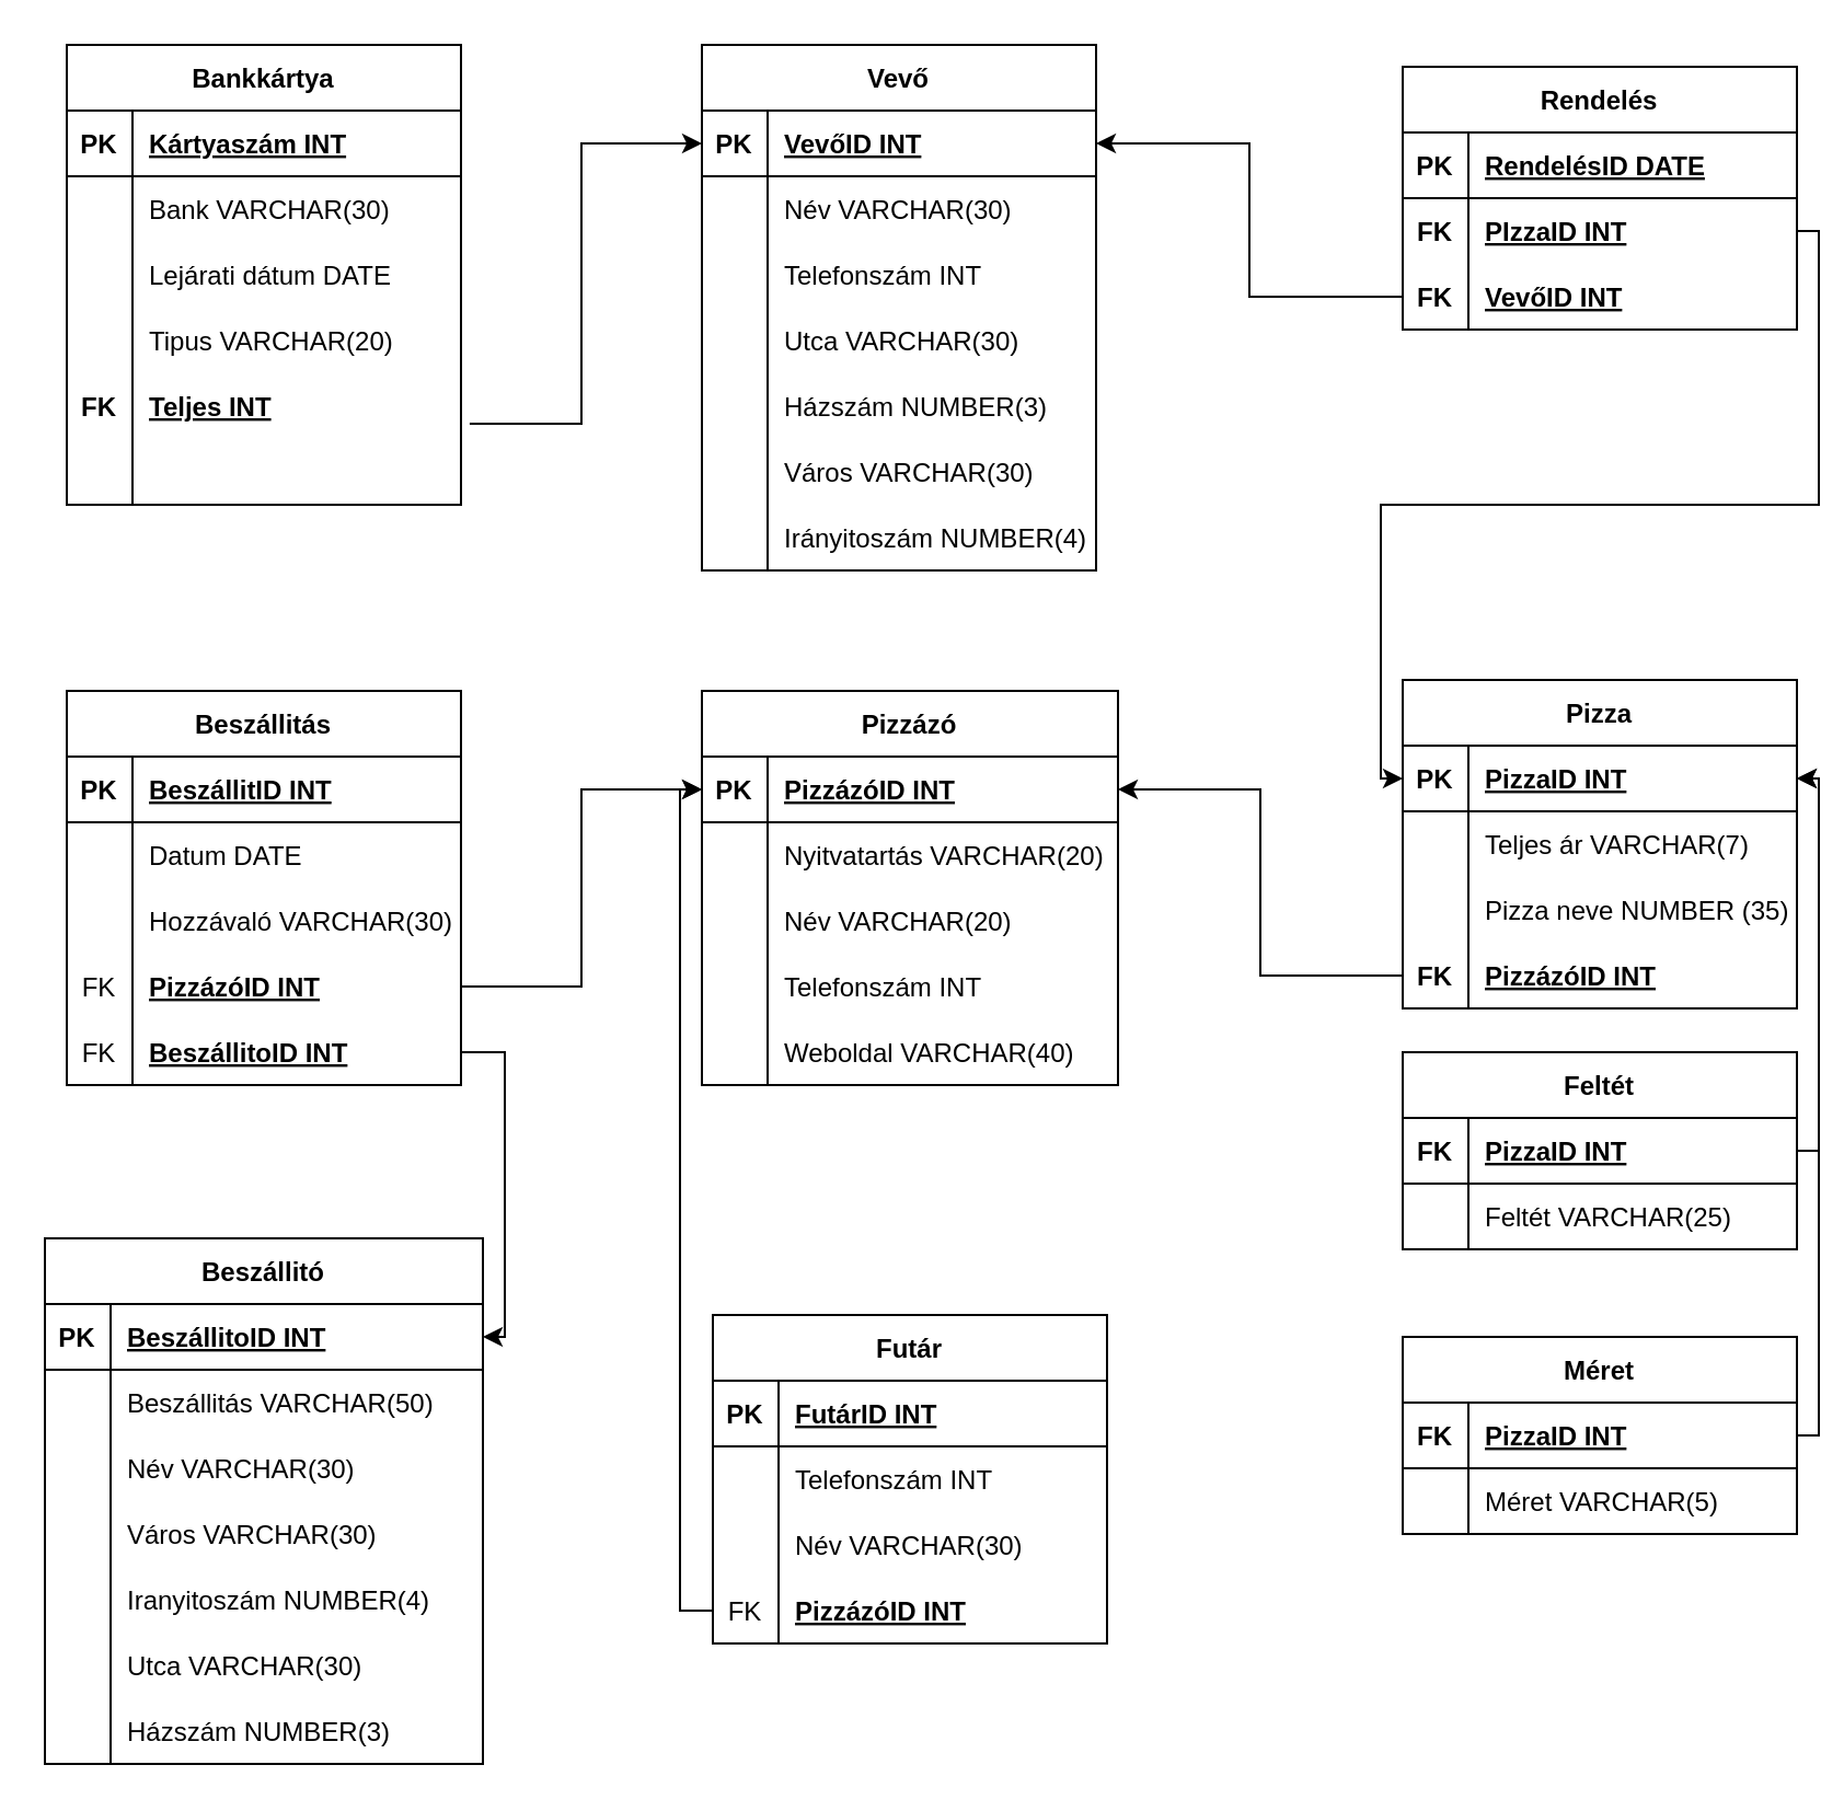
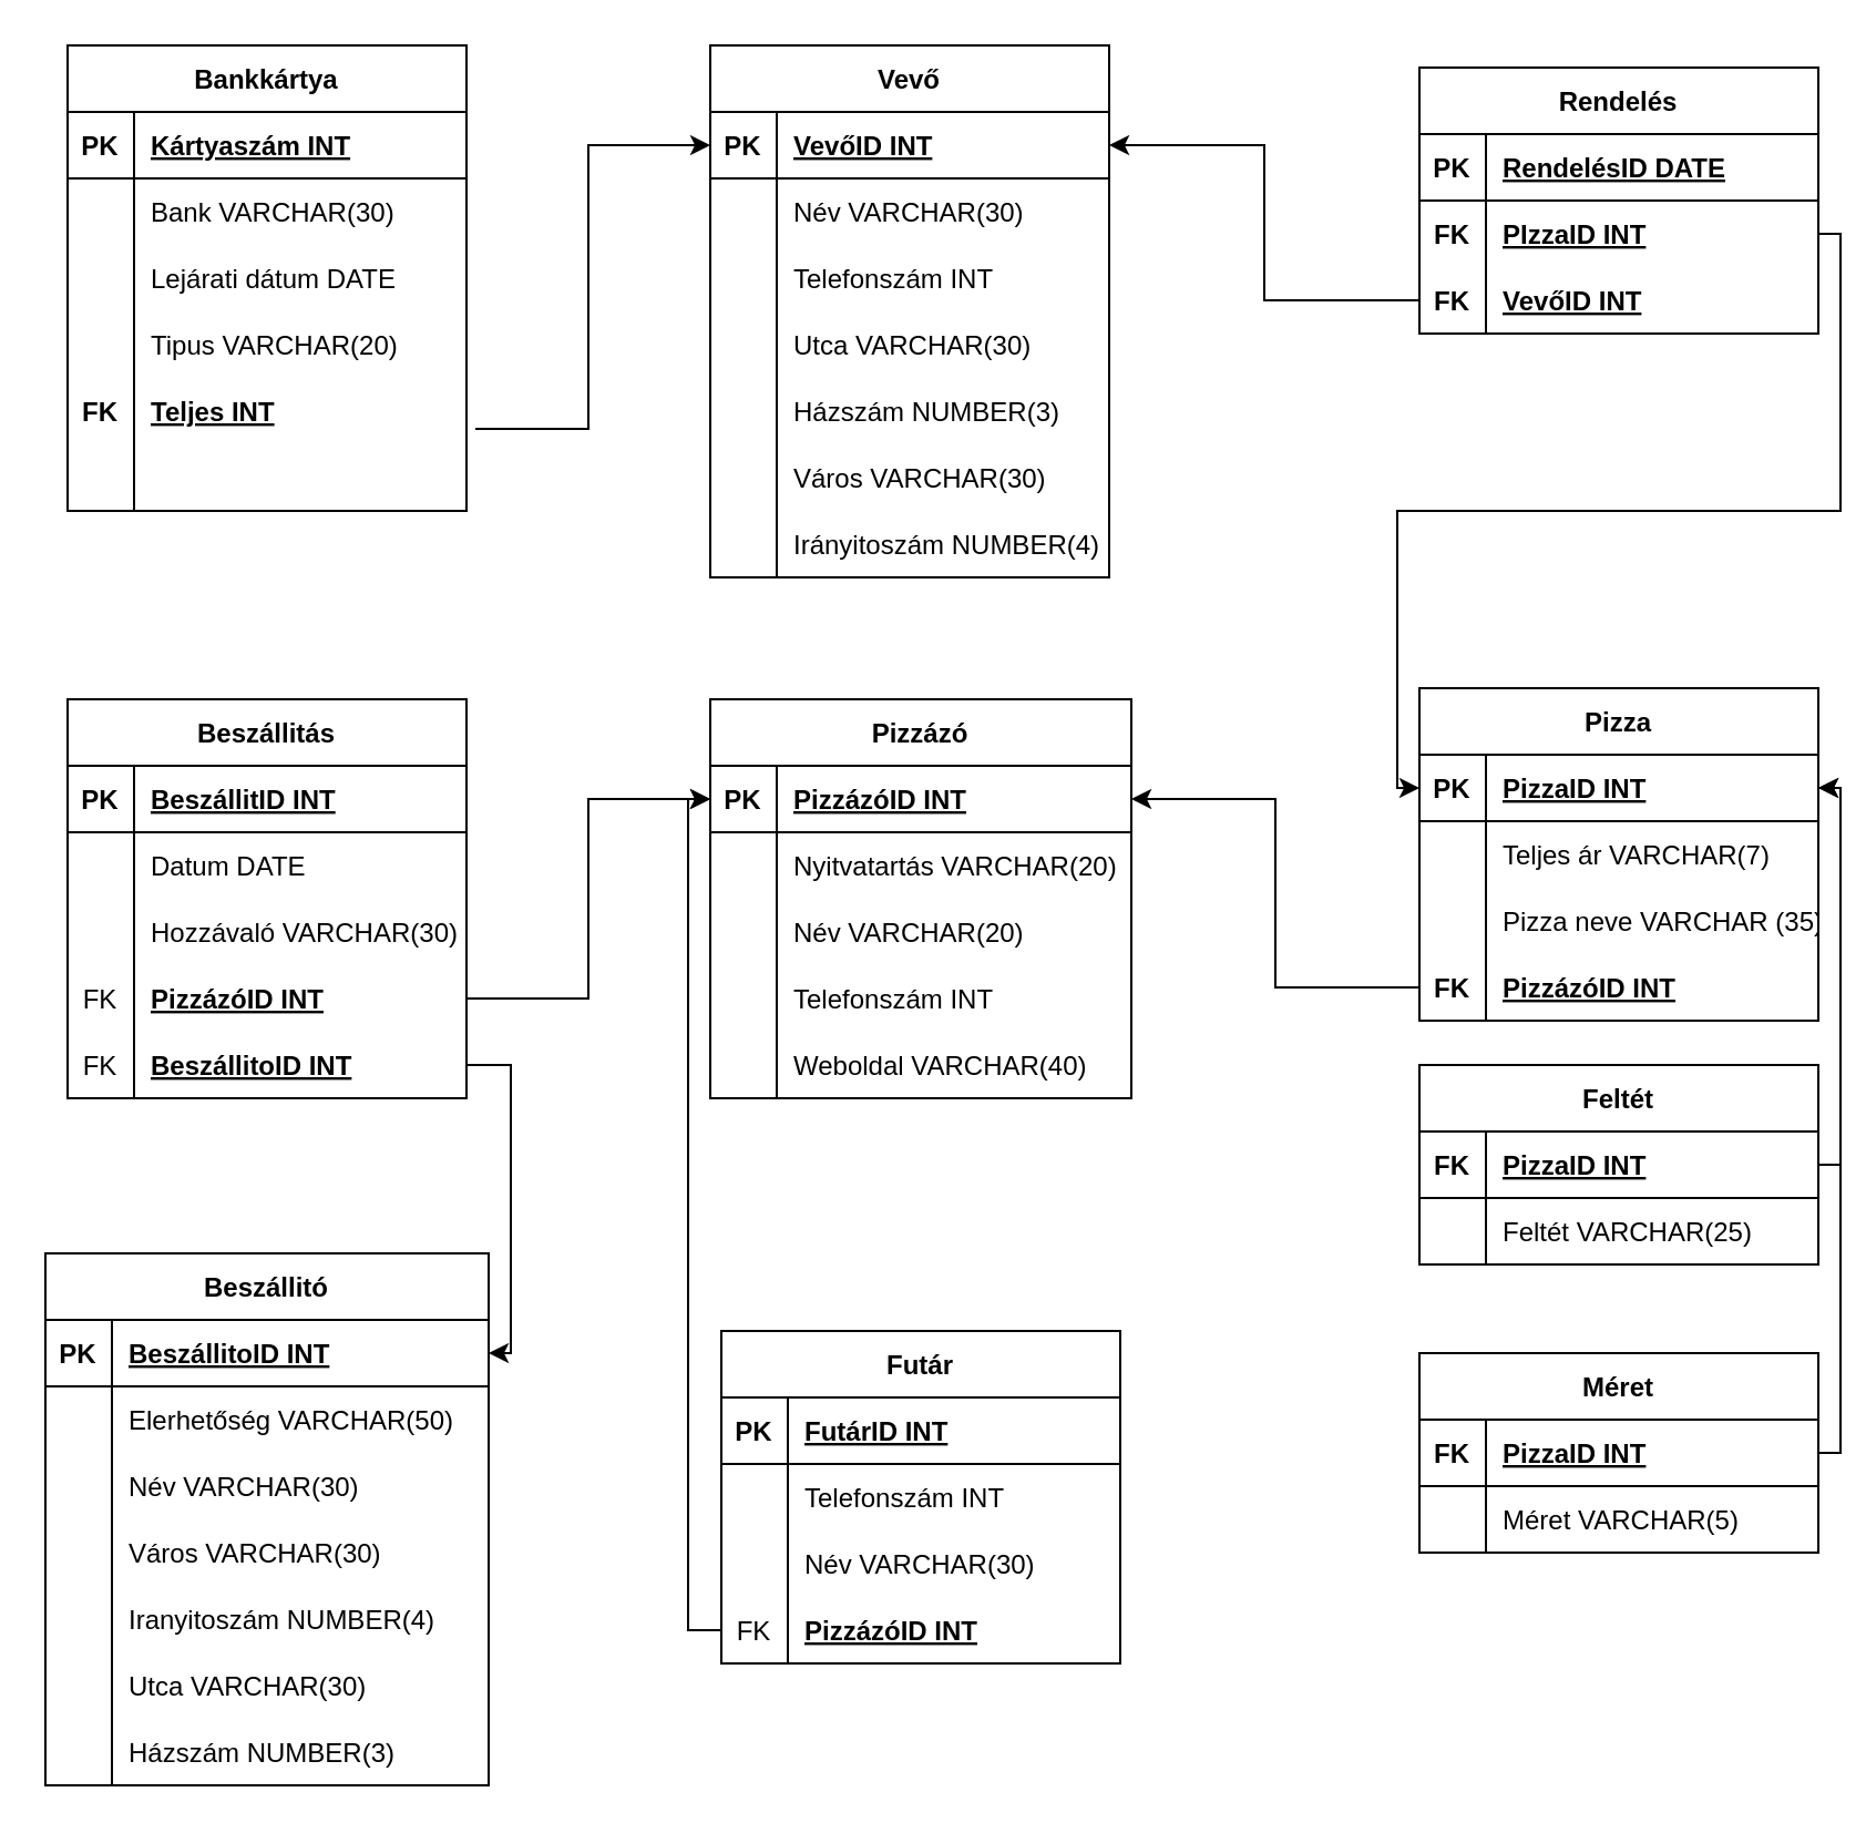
- <mxCell id="62" value="Pizza neve NUMBER (35)" style="shape=partialRectangle;connectable=0;fillColor=none;top=0;left=0;bottom=0;right=0;align=left;spacingLeft=6;overflow=hidden;strokeColor=default;fontFamily=Helvetica;fontSize=12;fontColor=default;startSize=30;" vertex="1" parent="60"><mxGeometry x="30" width="150" height="30" as="geometry"><mxRectangle width="150" height="30" as="alternateBounds" /></mxGeometry></mxCell>
+ <mxCell id="62" value="Pizza neve VARCHAR (35)" style="shape=partialRectangle;connectable=0;fillColor=none;top=0;left=0;bottom=0;right=0;align=left;spacingLeft=6;overflow=hidden;strokeColor=default;fontFamily=Helvetica;fontSize=12;fontColor=default;startSize=30;" vertex="1" parent="60"><mxGeometry x="30" width="150" height="30" as="geometry"><mxRectangle width="150" height="30" as="alternateBounds" /></mxGeometry></mxCell>
- <mxCell id="111" value="Beszállitás VARCHAR(50)" style="shape=partialRectangle;connectable=0;fillColor=none;top=0;left=0;bottom=0;right=0;align=left;spacingLeft=6;overflow=hidden;strokeColor=default;fontFamily=Helvetica;fontSize=12;fontColor=default;startSize=30;" vertex="1" parent="109"><mxGeometry x="30" width="170" height="30" as="geometry"><mxRectangle width="170" height="30" as="alternateBounds" /></mxGeometry></mxCell>
+ <mxCell id="111" value="Elerhetőség VARCHAR(50)" style="shape=partialRectangle;connectable=0;fillColor=none;top=0;left=0;bottom=0;right=0;align=left;spacingLeft=6;overflow=hidden;strokeColor=default;fontFamily=Helvetica;fontSize=12;fontColor=default;startSize=30;" vertex="1" parent="109"><mxGeometry x="30" width="170" height="30" as="geometry"><mxRectangle width="170" height="30" as="alternateBounds" /></mxGeometry></mxCell>
